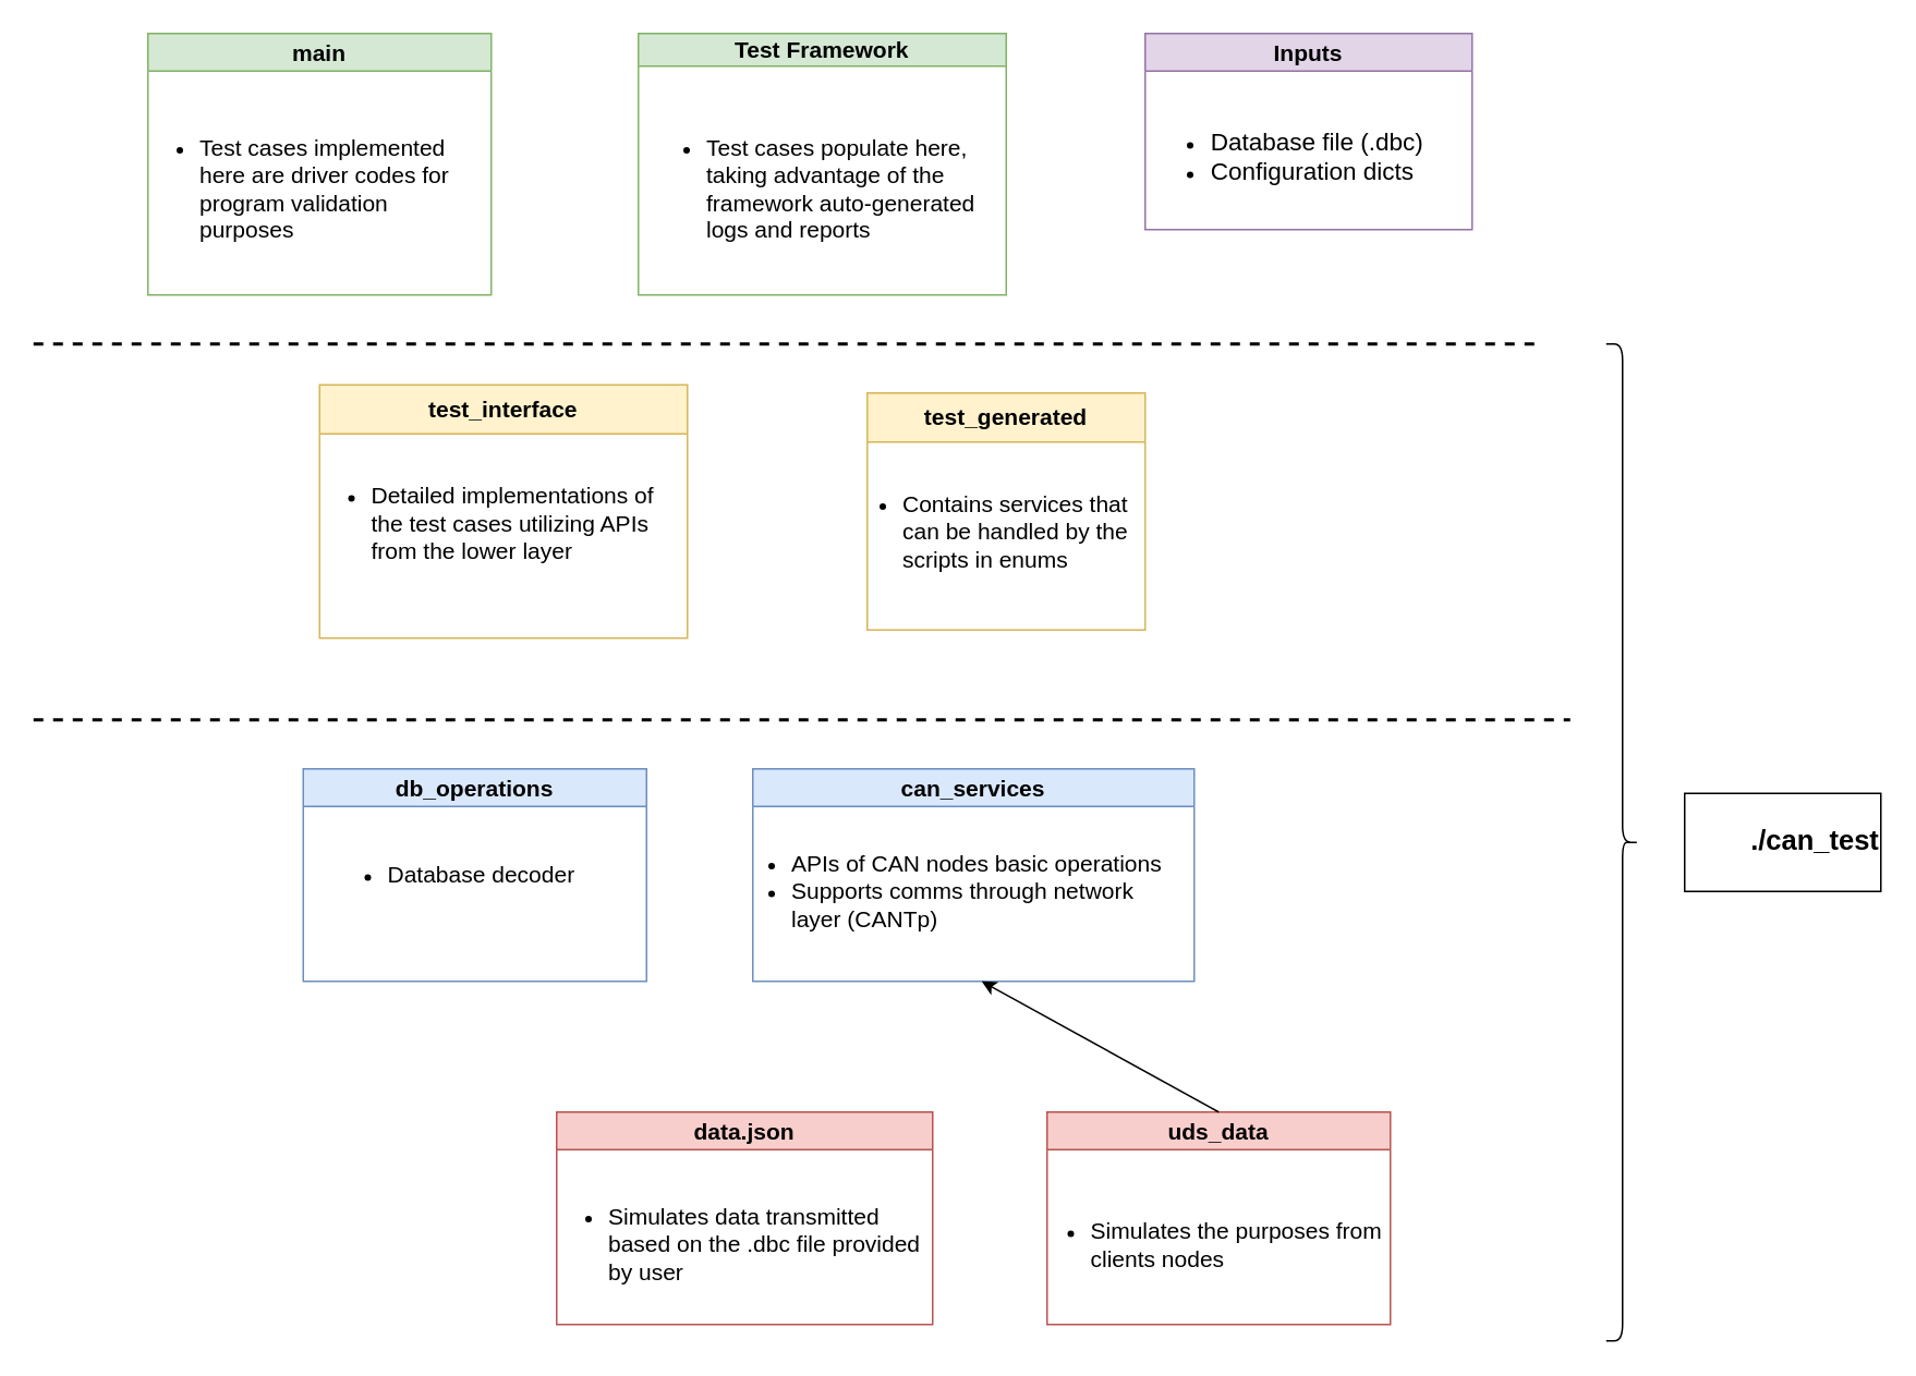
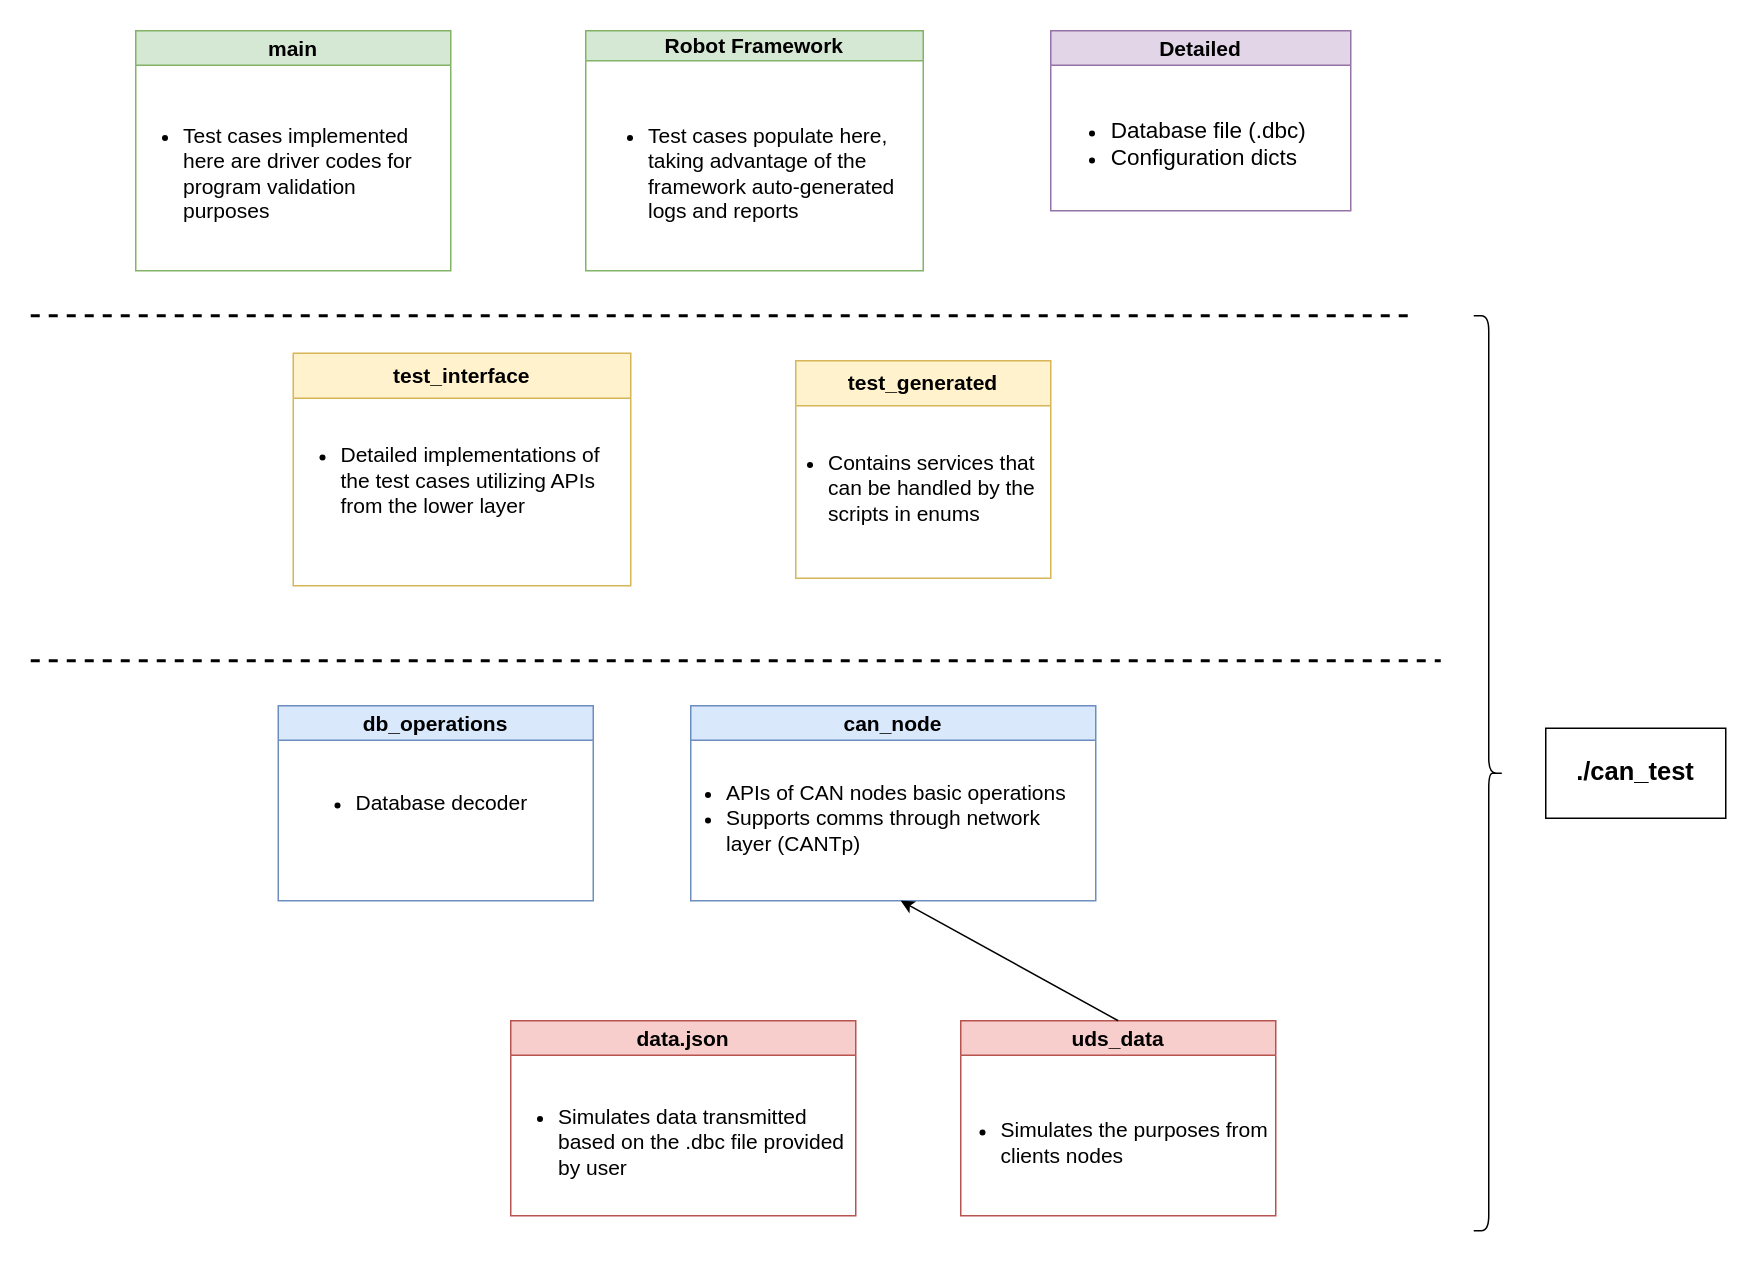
- <mxCell id="7" value="&lt;font style=&quot;font-size: 14px;&quot;&gt;Test Framework&lt;/font&gt;" style="swimlane;whiteSpace=wrap;html=1;fillColor=#d5e8d4;strokeColor=#82b366;startSize=20;" parent="1" vertex="1"><mxGeometry x="390" y="20" width="225" height="160" as="geometry" /></mxCell>
+ <mxCell id="7" value="&lt;font style=&quot;font-size: 14px;&quot;&gt;Robot Framework&lt;/font&gt;" style="swimlane;whiteSpace=wrap;html=1;fillColor=#d5e8d4;strokeColor=#82b366;startSize=20;" parent="1" vertex="1"><mxGeometry x="390" y="20" width="225" height="160" as="geometry" /></mxCell>
- <mxCell id="19" value="&lt;font style=&quot;font-size: 14px;&quot;&gt;Inputs&lt;/font&gt;" style="swimlane;whiteSpace=wrap;html=1;fillColor=#e1d5e7;strokeColor=#9673a6;" parent="1" vertex="1"><mxGeometry x="700" y="20" width="200" height="120" as="geometry" /></mxCell>
+ <mxCell id="19" value="&lt;font style=&quot;font-size: 14px;&quot;&gt;Detailed&lt;/font&gt;" style="swimlane;whiteSpace=wrap;html=1;fillColor=#e1d5e7;strokeColor=#9673a6;" parent="1" vertex="1"><mxGeometry x="700" y="20" width="200" height="120" as="geometry" /></mxCell>
- <mxCell id="13" value="&lt;font style=&quot;font-size: 14px;&quot;&gt;can_services&lt;/font&gt;" style="swimlane;whiteSpace=wrap;html=1;fillColor=#dae8fc;strokeColor=#6c8ebf;" parent="1" vertex="1"><mxGeometry x="460" y="470" width="270" height="130" as="geometry" /></mxCell>
+ <mxCell id="13" value="&lt;font style=&quot;font-size: 14px;&quot;&gt;can_node&lt;/font&gt;" style="swimlane;whiteSpace=wrap;html=1;fillColor=#dae8fc;strokeColor=#6c8ebf;" parent="1" vertex="1"><mxGeometry x="460" y="470" width="270" height="130" as="geometry" /></mxCell>
- <mxCell id="23" value="&lt;font style=&quot;font-size: 17px;&quot;&gt;&lt;b&gt;./can_test&lt;/b&gt;&lt;/font&gt;" style="text;html=1;strokeColor=none;fillColor=none;align=center;verticalAlign=middle;whiteSpace=wrap;rounded=0;" parent="1" vertex="1"><mxGeometry x="1080" y="500" width="60" height="30" as="geometry" /></mxCell>
+ <mxCell id="23" value="&lt;font style=&quot;font-size: 17px;&quot;&gt;&lt;b&gt;./can_test&lt;/b&gt;&lt;/font&gt;" style="text;html=1;strokeColor=none;fillColor=none;align=center;verticalAlign=middle;whiteSpace=wrap;rounded=0;" parent="1" vertex="1"><mxGeometry x="1060" y="500" width="60" height="30" as="geometry" /></mxCell>
